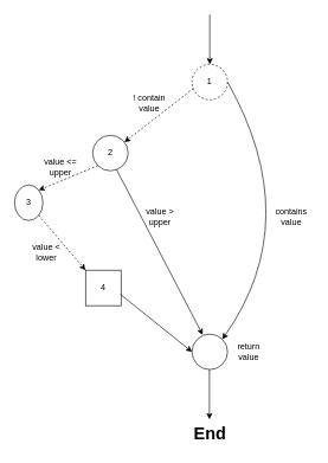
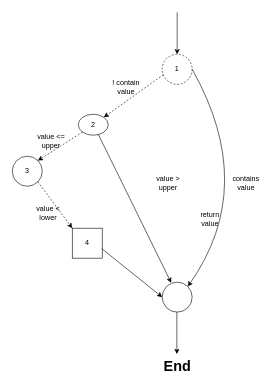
- <mxCell id="9" value="2" style="ellipse;whiteSpace=wrap;html=1;aspect=fixed;" vertex="1" parent="1"><mxGeometry x="130" y="190" width="50" height="50" as="geometry" /></mxCell>
+ <mxCell id="9" value="2" style="ellipse;whiteSpace=wrap;html=1;aspect=fixed;" vertex="1" parent="1"><mxGeometry x="130" y="190" width="50" height="35" as="geometry" /></mxCell>
- <mxCell id="14" value="3" style="ellipse;whiteSpace=wrap;html=1;aspect=fixed;" vertex="1" parent="1"><mxGeometry x="20" y="260" width="40" height="50" as="geometry" /></mxCell>
+ <mxCell id="14" value="3" style="ellipse;whiteSpace=wrap;html=1;aspect=fixed;" vertex="1" parent="1"><mxGeometry x="20" y="260" width="50" height="50" as="geometry" /></mxCell>
- <mxCell id="13" value="value &amp;gt; upper" style="text;html=1;strokeColor=none;fillColor=none;align=center;verticalAlign=middle;whiteSpace=wrap;rounded=0;" vertex="1" parent="1"><mxGeometry x="190" y="290" width="70" height="30" as="geometry" /></mxCell>
+ <mxCell id="13" value="value &amp;gt; upper" style="text;html=1;strokeColor=none;fillColor=none;align=center;verticalAlign=middle;whiteSpace=wrap;rounded=0;" vertex="1" parent="1"><mxGeometry x="245" y="290" width="70" height="30" as="geometry" /></mxCell>
- <mxCell id="19" value="value &amp;lt; lower" style="text;html=1;strokeColor=none;fillColor=none;align=center;verticalAlign=middle;whiteSpace=wrap;rounded=0;" vertex="1" parent="1"><mxGeometry x="30" y="340" width="70" height="30" as="geometry" /></mxCell>
+ <mxCell id="19" value="value &amp;lt; lower" style="text;html=1;strokeColor=none;fillColor=none;align=center;verticalAlign=middle;whiteSpace=wrap;rounded=0;" vertex="1" parent="1"><mxGeometry x="45" y="340" width="70" height="30" as="geometry" /></mxCell>
- <mxCell id="21" value="return value" style="text;html=1;strokeColor=none;fillColor=none;align=center;verticalAlign=middle;whiteSpace=wrap;rounded=0;" vertex="1" parent="1"><mxGeometry x="320" y="480" width="60" height="30" as="geometry" /></mxCell>
+ <mxCell id="21" value="return value" style="text;html=1;strokeColor=none;fillColor=none;align=center;verticalAlign=middle;whiteSpace=wrap;rounded=0;" vertex="1" parent="1"><mxGeometry x="320" y="350" width="60" height="30" as="geometry" /></mxCell>
